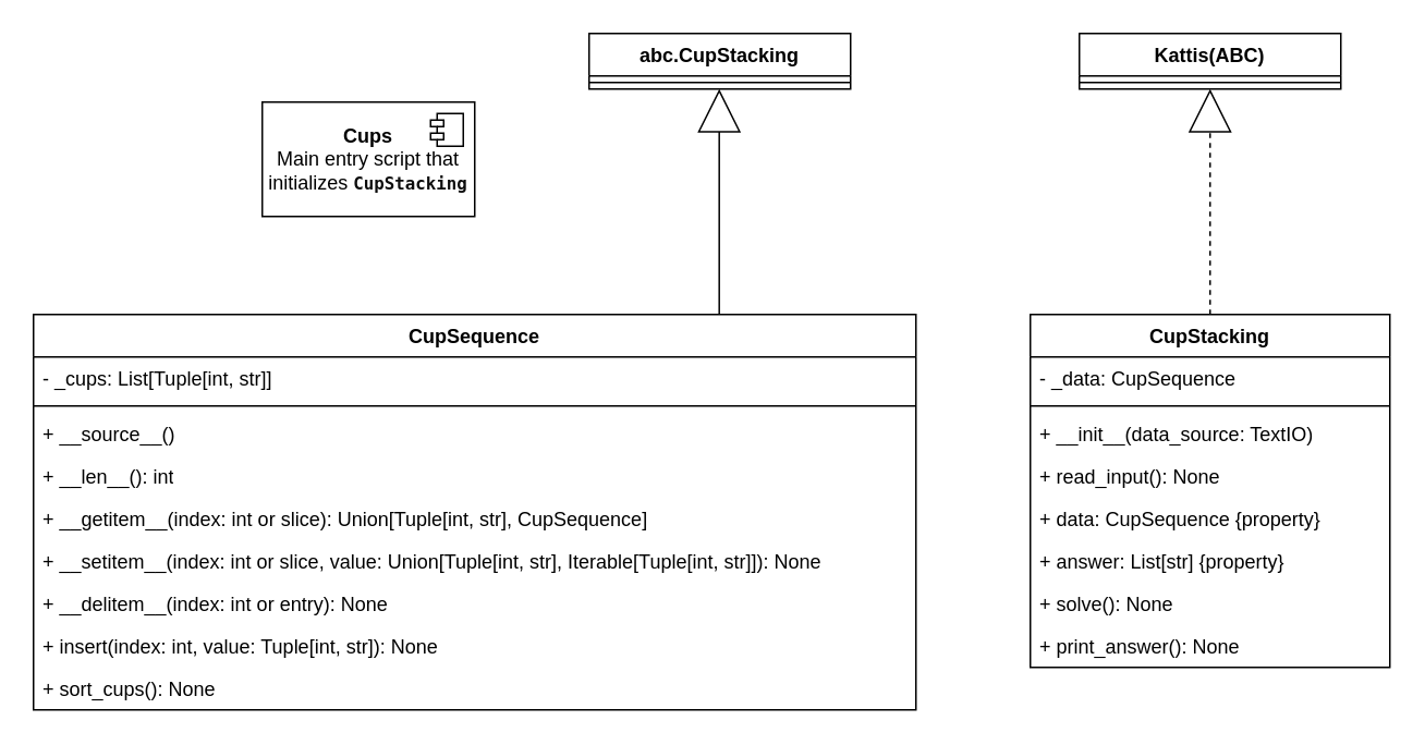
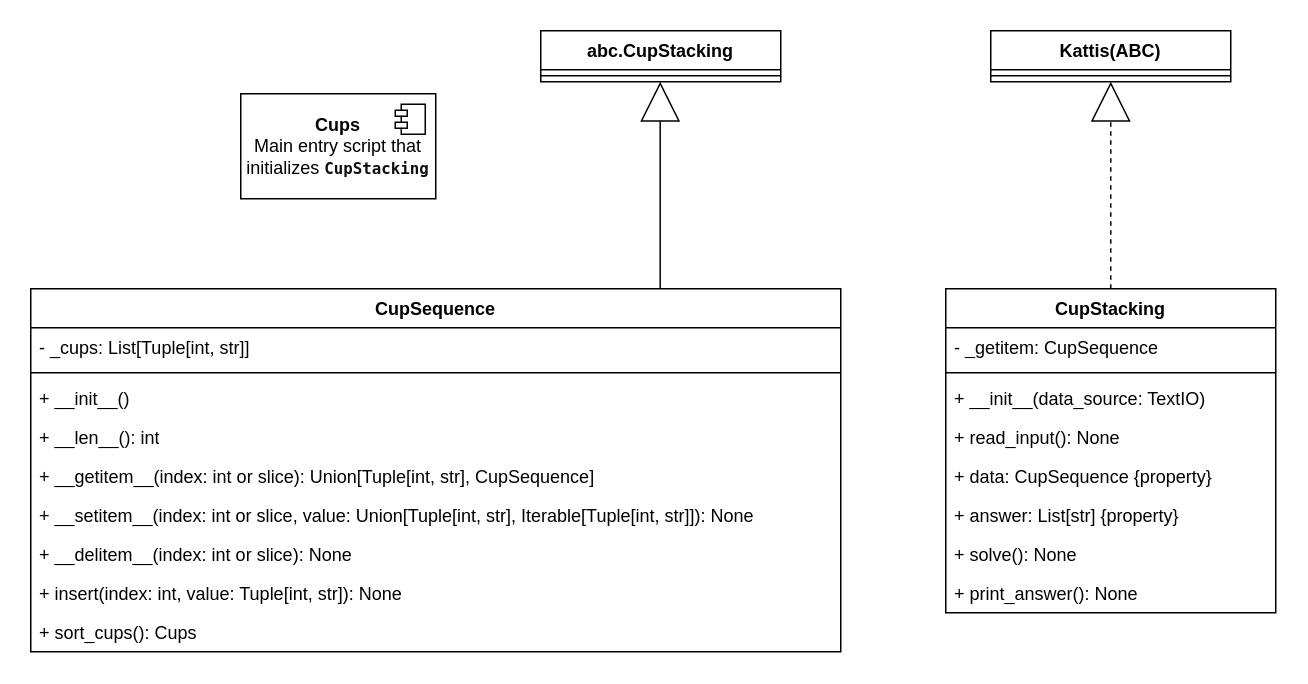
- <mxCell id="3" value="- _data: CupSequence" style="text;strokeColor=none;fillColor=none;align=left;verticalAlign=top;spacingLeft=4;spacingRight=4;overflow=hidden;rotatable=0;points=[[0,0.5],[1,0.5]];portConstraint=eastwest;whiteSpace=wrap;html=1;" vertex="1" parent="2"><mxGeometry y="26" width="220" height="26" as="geometry" /></mxCell>
+ <mxCell id="3" value="- _getitem: CupSequence" style="text;strokeColor=none;fillColor=none;align=left;verticalAlign=top;spacingLeft=4;spacingRight=4;overflow=hidden;rotatable=0;points=[[0,0.5],[1,0.5]];portConstraint=eastwest;whiteSpace=wrap;html=1;" vertex="1" parent="2"><mxGeometry y="26" width="220" height="26" as="geometry" /></mxCell>
- <mxCell id="18" value="+ __source__()" style="text;strokeColor=none;fillColor=none;align=left;verticalAlign=top;spacingLeft=4;spacingRight=4;overflow=hidden;rotatable=0;points=[[0,0.5],[1,0.5]];portConstraint=eastwest;whiteSpace=wrap;html=1;" vertex="1" parent="15"><mxGeometry y="60" width="540" height="26" as="geometry" /></mxCell>
+ <mxCell id="18" value="+ __init__()" style="text;strokeColor=none;fillColor=none;align=left;verticalAlign=top;spacingLeft=4;spacingRight=4;overflow=hidden;rotatable=0;points=[[0,0.5],[1,0.5]];portConstraint=eastwest;whiteSpace=wrap;html=1;" vertex="1" parent="15"><mxGeometry y="60" width="540" height="26" as="geometry" /></mxCell>
- <mxCell id="22" value="+ __delitem__(index: int or entry): None" style="text;strokeColor=none;fillColor=none;align=left;verticalAlign=top;spacingLeft=4;spacingRight=4;overflow=hidden;rotatable=0;points=[[0,0.5],[1,0.5]];portConstraint=eastwest;whiteSpace=wrap;html=1;" vertex="1" parent="15"><mxGeometry y="164" width="540" height="26" as="geometry" /></mxCell>
+ <mxCell id="22" value="+ __delitem__(index: int or slice): None" style="text;strokeColor=none;fillColor=none;align=left;verticalAlign=top;spacingLeft=4;spacingRight=4;overflow=hidden;rotatable=0;points=[[0,0.5],[1,0.5]];portConstraint=eastwest;whiteSpace=wrap;html=1;" vertex="1" parent="15"><mxGeometry y="164" width="540" height="26" as="geometry" /></mxCell>
- <mxCell id="24" value="+ sort_cups(): None" style="text;strokeColor=none;fillColor=none;align=left;verticalAlign=top;spacingLeft=4;spacingRight=4;overflow=hidden;rotatable=0;points=[[0,0.5],[1,0.5]];portConstraint=eastwest;whiteSpace=wrap;html=1;" vertex="1" parent="15"><mxGeometry y="216" width="540" height="26" as="geometry" /></mxCell>
+ <mxCell id="24" value="+ sort_cups(): Cups" style="text;strokeColor=none;fillColor=none;align=left;verticalAlign=top;spacingLeft=4;spacingRight=4;overflow=hidden;rotatable=0;points=[[0,0.5],[1,0.5]];portConstraint=eastwest;whiteSpace=wrap;html=1;" vertex="1" parent="15"><mxGeometry y="216" width="540" height="26" as="geometry" /></mxCell>
